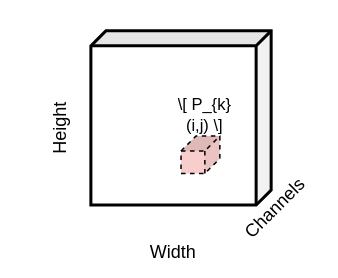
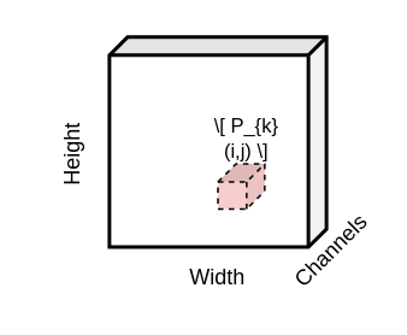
- <mxCell id="3" value="Width" style="text;html=1;strokeColor=none;fillColor=none;align=center;verticalAlign=middle;whiteSpace=wrap;rounded=0;" parent="1" vertex="1"><mxGeometry x="95" y="158" width="40" height="20" as="geometry" /></mxCell>
+ <mxCell id="3" value="Width" style="text;html=1;strokeColor=none;fillColor=none;align=center;verticalAlign=middle;whiteSpace=wrap;rounded=0;" parent="1" vertex="1"><mxGeometry x="100" y="143" width="40" height="20" as="geometry" /></mxCell>
